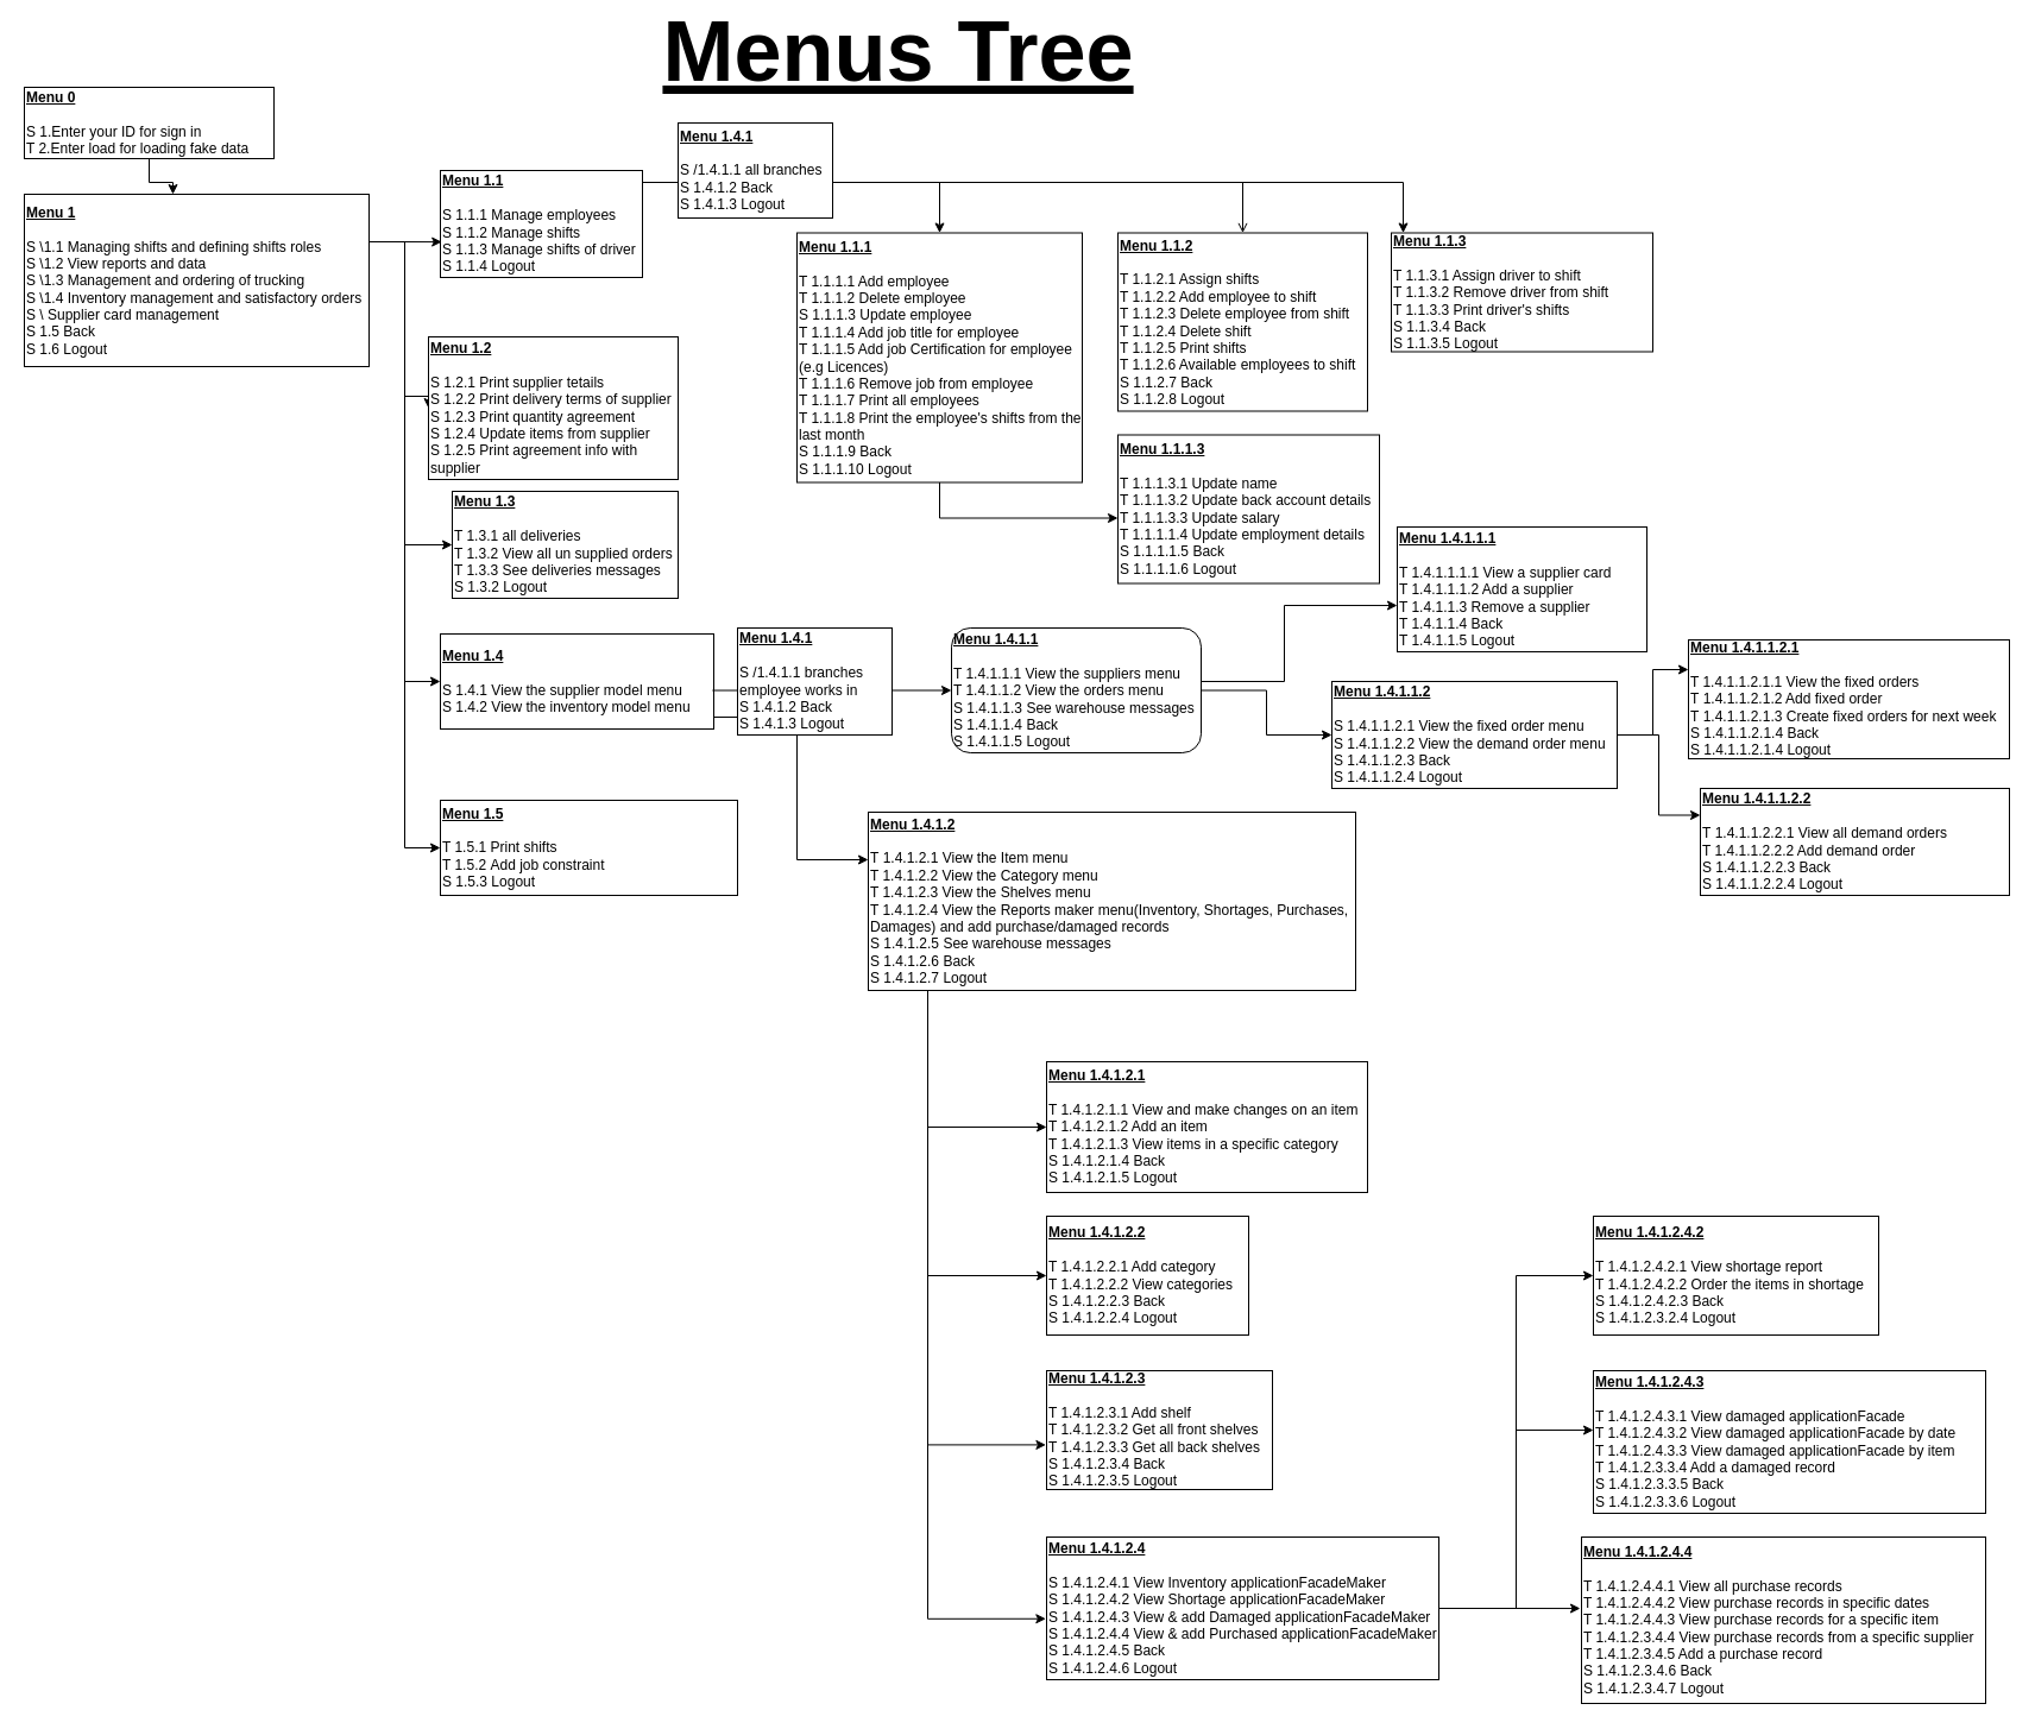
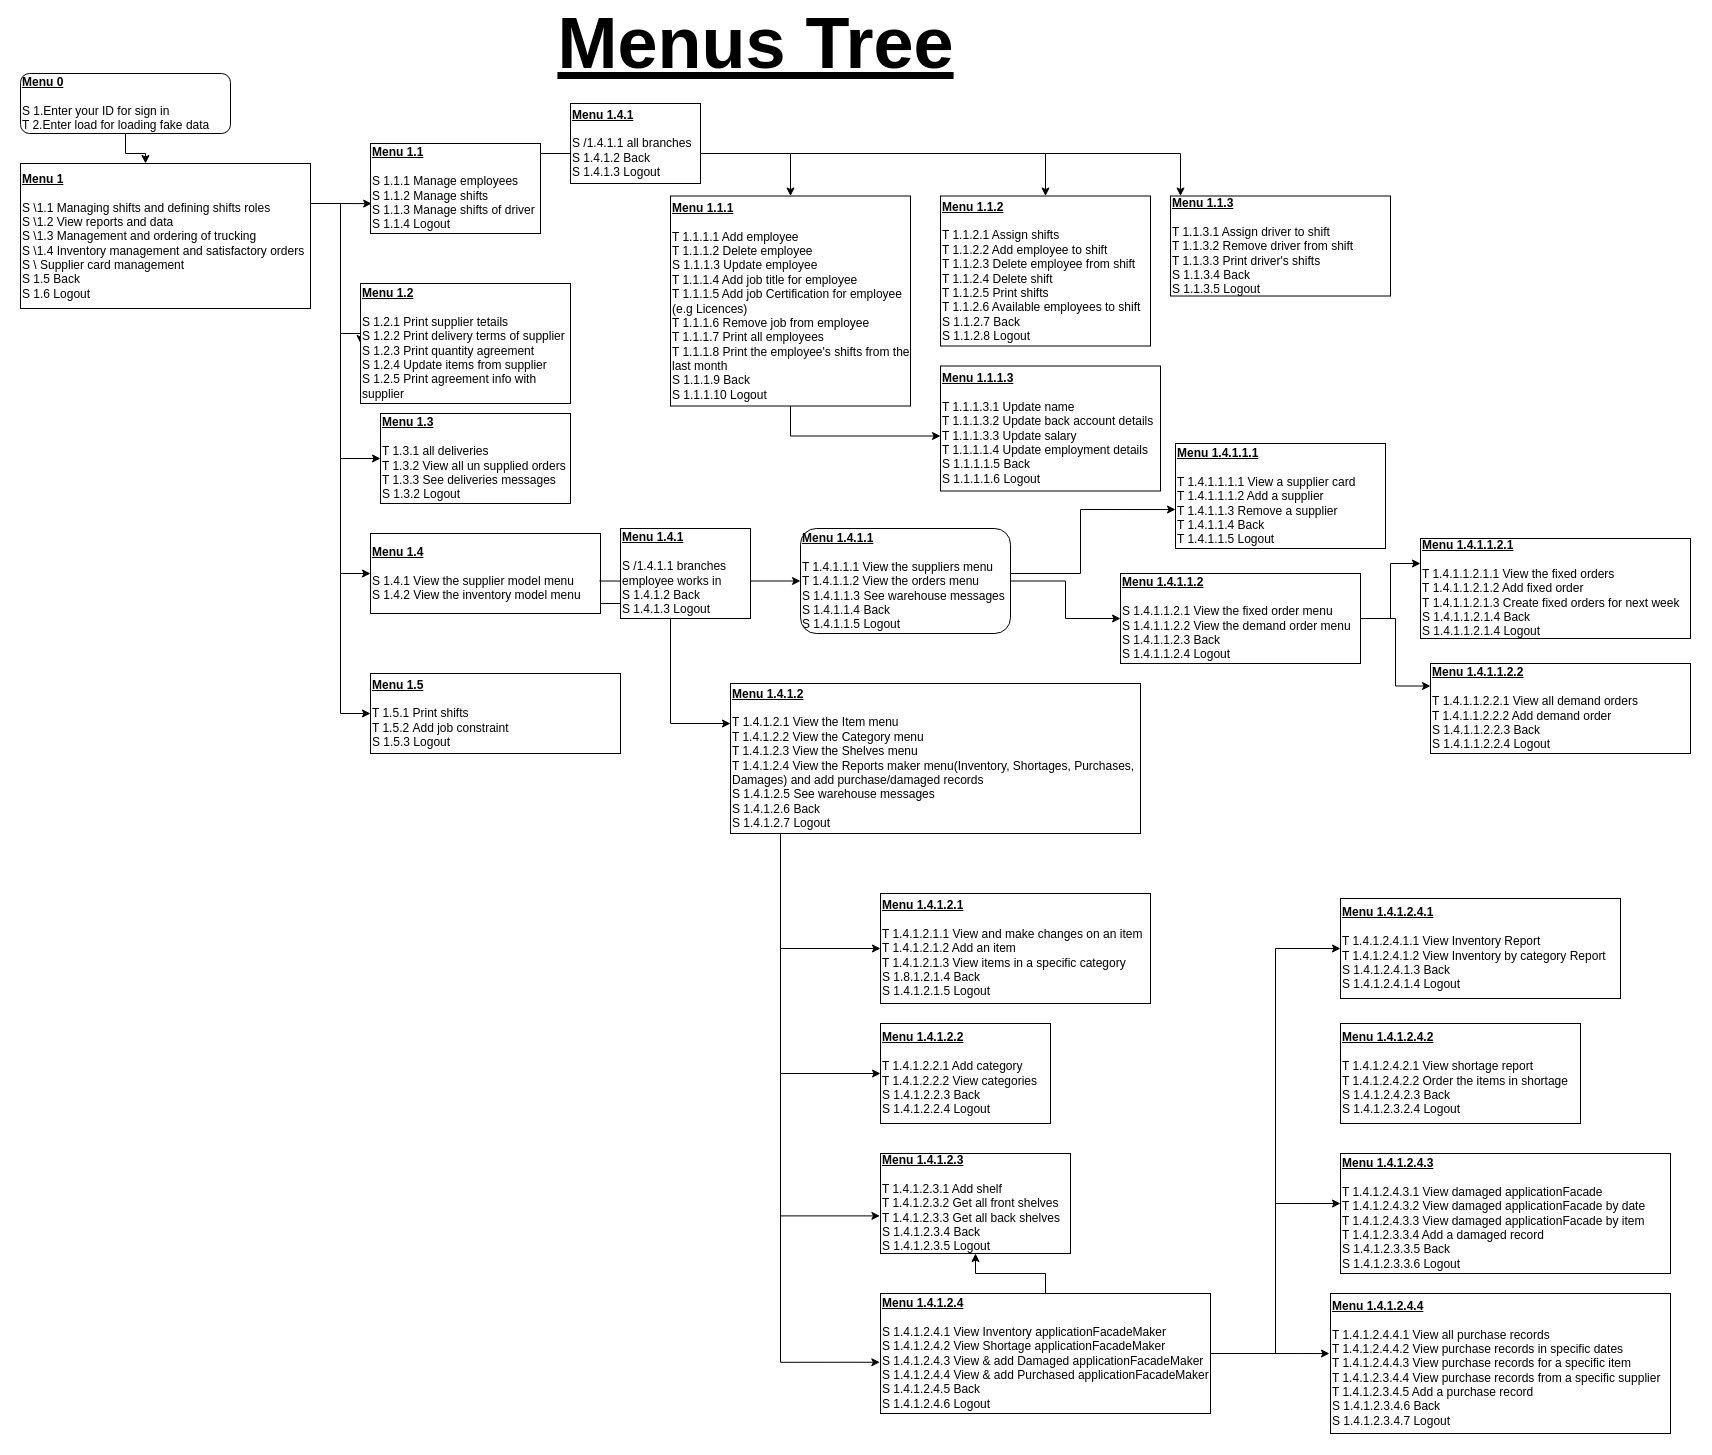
- <mxCell id="3" value="&lt;b&gt;&lt;u&gt;Menu 0&lt;br&gt;&lt;/u&gt;&lt;/b&gt;&lt;br&gt;S 1.Enter your ID for sign in&lt;br&gt;T 2.Enter load for loading fake data" style="rounded=0;whiteSpace=wrap;html=1;align=left;" parent="1" vertex="1"><mxGeometry x="20" y="70" width="210" height="60" as="geometry" /></mxCell>
+ <mxCell id="3" value="&lt;b&gt;&lt;u&gt;Menu 0&lt;br&gt;&lt;/u&gt;&lt;/b&gt;&lt;br&gt;S 1.Enter your ID for sign in&lt;br&gt;T 2.Enter load for loading fake data" style="whiteSpace=wrap;html=1;align=left;rounded=1;" parent="1" vertex="1"><mxGeometry x="20" y="70" width="210" height="60" as="geometry" /></mxCell>
- <mxCell id="11" style="edgeStyle=orthogonalEdgeStyle;rounded=0;orthogonalLoop=1;jettySize=auto;html=1;entryX=0.5;entryY=0;entryDx=0;entryDy=0;endArrow=open;" parent="1" source="13" target="20" edge="1"><mxGeometry relative="1" as="geometry"><Array as="points"><mxPoint x="1045" y="150" /></Array></mxGeometry></mxCell>
+ <mxCell id="11" style="edgeStyle=orthogonalEdgeStyle;rounded=0;orthogonalLoop=1;jettySize=auto;html=1;entryX=0.5;entryY=0;entryDx=0;entryDy=0;" parent="1" source="13" target="20" edge="1"><mxGeometry relative="1" as="geometry"><Array as="points"><mxPoint x="1045" y="150" /></Array></mxGeometry></mxCell>
- <mxCell id="36" value="&lt;b&gt;&lt;u&gt;Menu 1.4.1.2.1&lt;br&gt;&lt;/u&gt;&lt;/b&gt;&lt;br&gt;T 1.4.1.2.1.1 View and make changes on an item&lt;br&gt;T 1.4.1.2.1.2 Add an item&lt;br&gt;T 1.4.1.2.1.3 View items in a specific category&lt;br&gt;S 1.4.1.2.1.4 Back&lt;br&gt;S 1.4.1.2.1.5 Logout" style="rounded=0;whiteSpace=wrap;html=1;align=left;" parent="1" vertex="1"><mxGeometry x="880" y="890" width="270" height="110" as="geometry" /></mxCell>
+ <mxCell id="36" value="&lt;b&gt;&lt;u&gt;Menu 1.4.1.2.1&lt;br&gt;&lt;/u&gt;&lt;/b&gt;&lt;br&gt;T 1.4.1.2.1.1 View and make changes on an item&lt;br&gt;T 1.4.1.2.1.2 Add an item&lt;br&gt;T 1.4.1.2.1.3 View items in a specific category&lt;br&gt;S 1.8.1.2.1.4 Back&lt;br&gt;S 1.4.1.2.1.5 Logout" style="rounded=0;whiteSpace=wrap;html=1;align=left;" parent="1" vertex="1"><mxGeometry x="880" y="890" width="270" height="110" as="geometry" /></mxCell>
+ <mxCell id="44" value="&lt;b&gt;&lt;u&gt;Menu 1.4.1.2.4.1&lt;br&gt;&lt;/u&gt;&lt;/b&gt;&lt;br&gt;T 1.4.1.2.4.1.1 View Inventory Report&lt;br&gt;T 1.4.1.2.4.1.2 View Inventory by category Report&lt;br&gt;S 1.4.1.2.4.1.3 Back&lt;br&gt;S 1.4.1.2.4.1.4 Logout" style="rounded=0;whiteSpace=wrap;html=1;align=left;" parent="1" vertex="1"><mxGeometry x="1340" y="895" width="280" height="100" as="geometry" /></mxCell>
+ <mxCell id="40" style="edgeStyle=orthogonalEdgeStyle;rounded=0;orthogonalLoop=1;jettySize=auto;html=1;entryX=0;entryY=0.5;entryDx=0;entryDy=0;" parent="1" source="43" target="44" edge="1"><mxGeometry relative="1" as="geometry" /></mxCell>
- <mxCell id="41" style="edgeStyle=orthogonalEdgeStyle;rounded=0;orthogonalLoop=1;jettySize=auto;html=1;entryX=0;entryY=0.5;entryDx=0;entryDy=0;" parent="1" source="43" target="45" edge="1"><mxGeometry relative="1" as="geometry" /></mxCell>
+ <mxCell id="41" style="edgeStyle=orthogonalEdgeStyle;rounded=0;orthogonalLoop=1;jettySize=auto;html=1;" parent="1" source="43" target="38" edge="1"><mxGeometry relative="1" as="geometry" /></mxCell>
